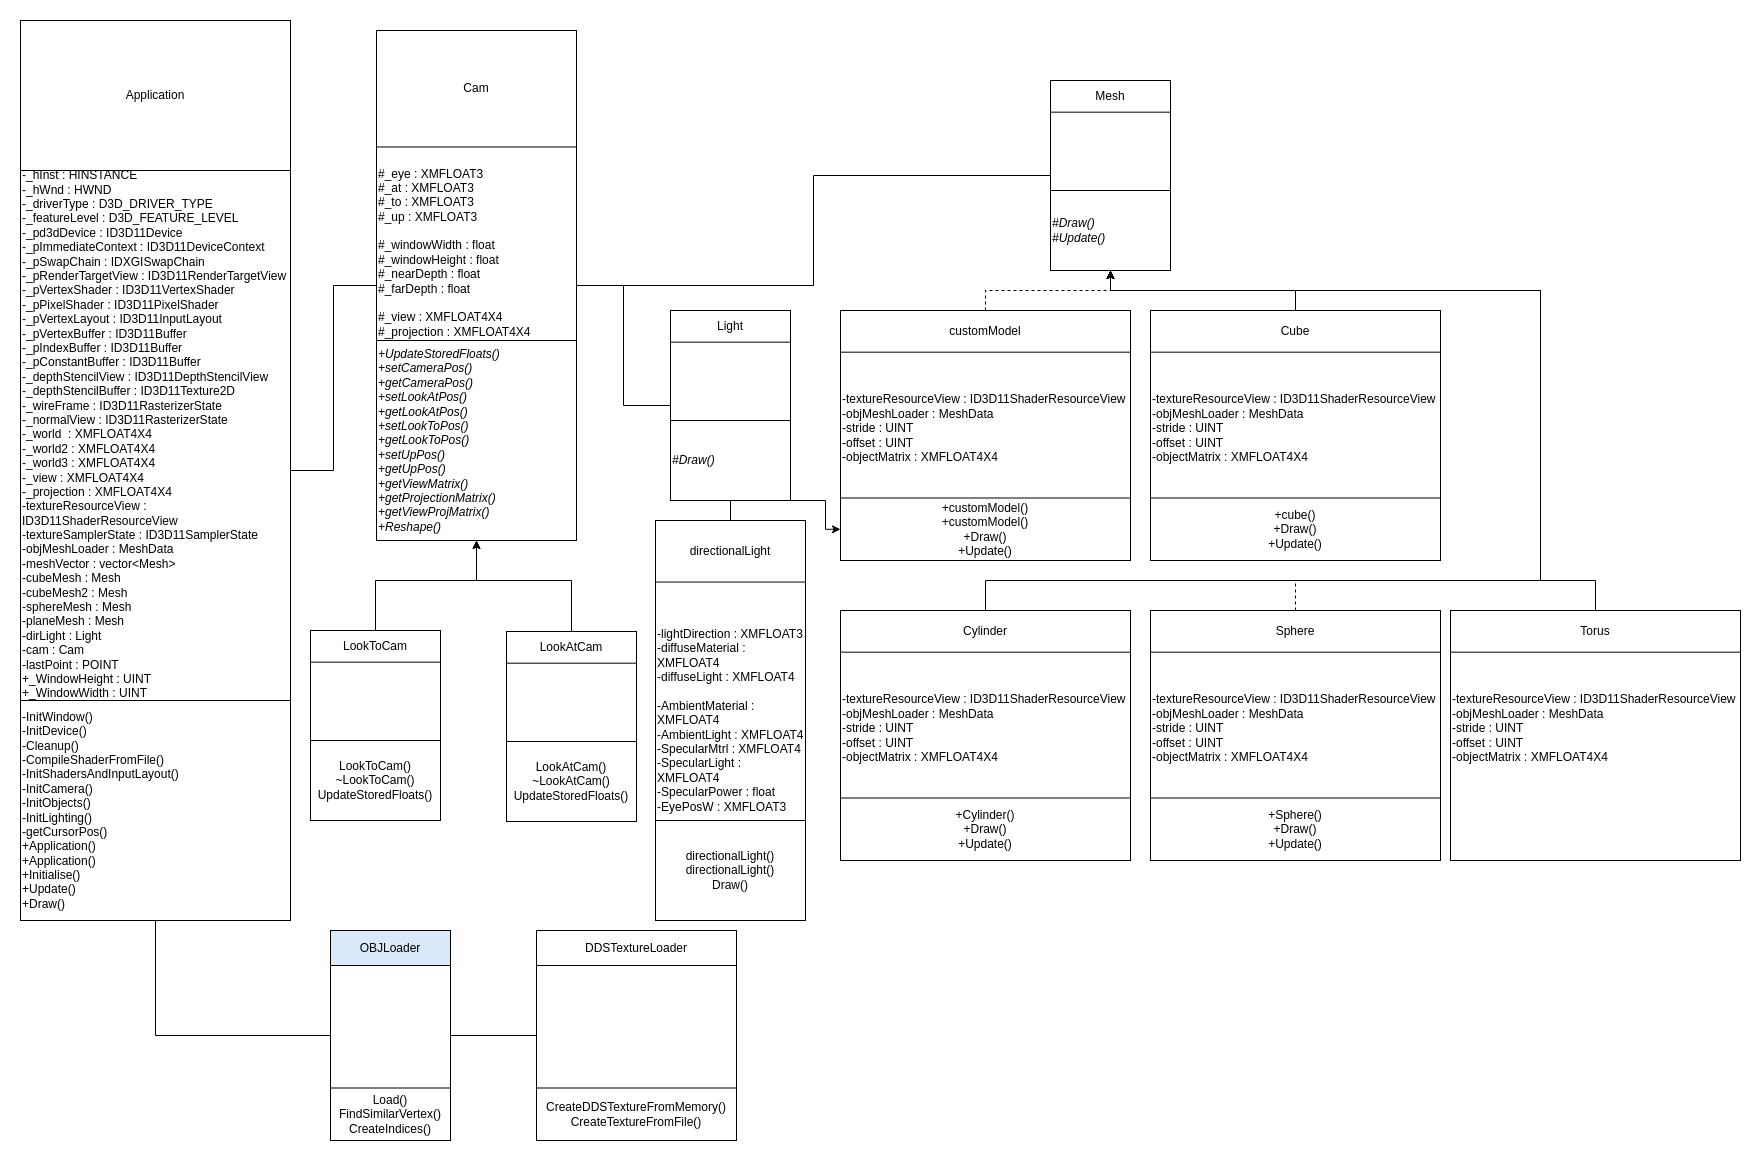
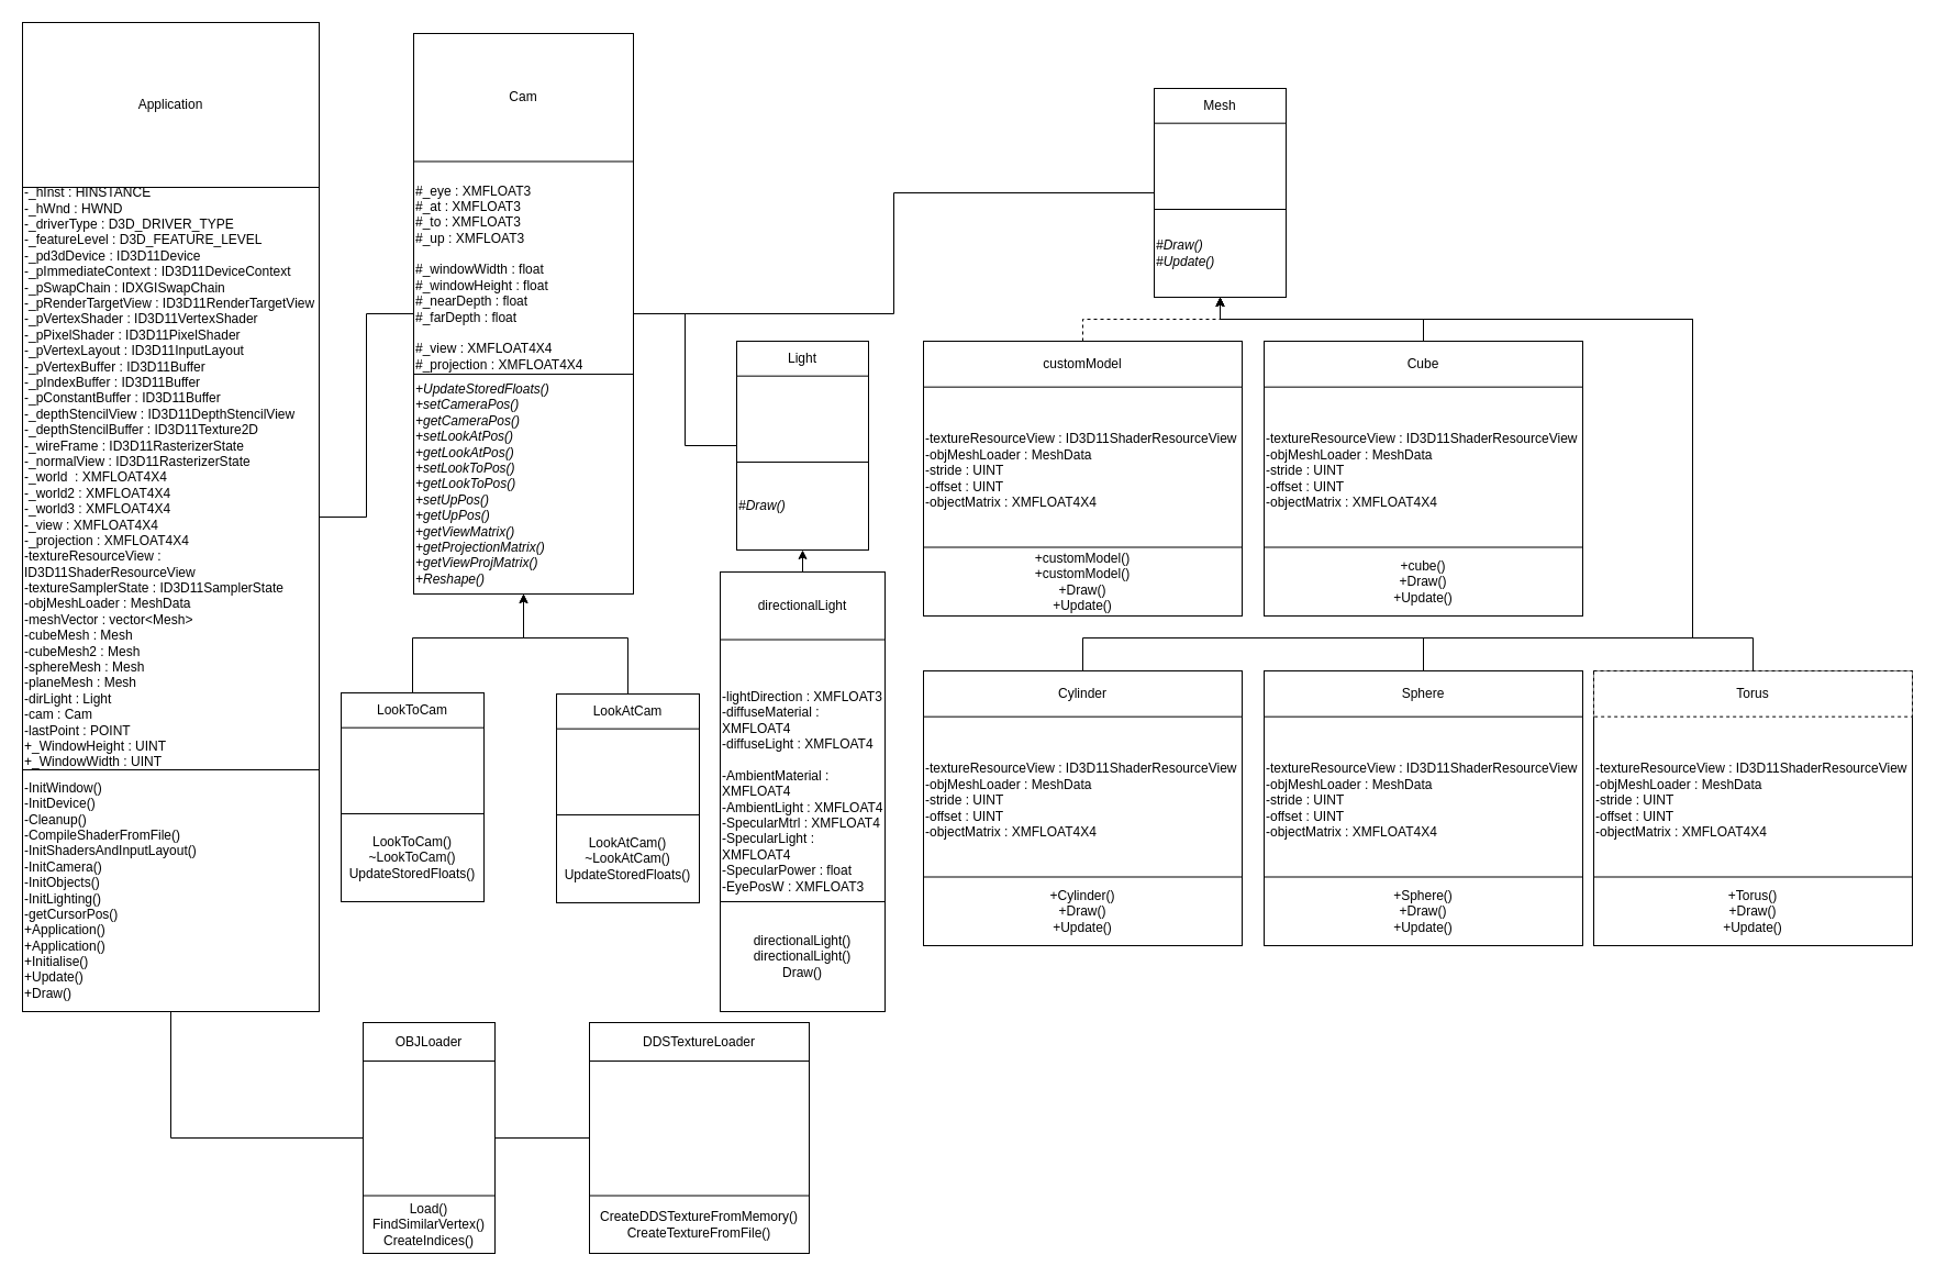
- <mxCell id="62" style="edgeStyle=orthogonalEdgeStyle;rounded=0;orthogonalLoop=1;jettySize=auto;html=1;exitX=0.5;exitY=0;exitDx=0;exitDy=0;endArrow=classic;endFill=1;" edge="1" parent="1" source="39" target="36"><mxGeometry relative="1" as="geometry" /></mxCell>
+ <mxCell id="62" style="edgeStyle=orthogonalEdgeStyle;rounded=0;orthogonalLoop=1;jettySize=auto;html=1;exitX=0.5;exitY=0;exitDx=0;exitDy=0;entryX=0.5;entryY=1;entryDx=0;entryDy=0;endArrow=classic;endFill=1;" edge="1" parent="1" source="39" target="28"><mxGeometry relative="1" as="geometry" /></mxCell>
- <mxCell id="68" style="edgeStyle=orthogonalEdgeStyle;rounded=0;orthogonalLoop=1;jettySize=auto;html=1;exitX=0.5;exitY=0;exitDx=0;exitDy=0;entryX=0.5;entryY=1;entryDx=0;entryDy=0;endArrow=classic;endFill=1;dashed=1;" edge="1" parent="1" source="55" target="32"><mxGeometry relative="1" as="geometry"><Array as="points"><mxPoint x="1295" y="580" /><mxPoint x="1540" y="580" /><mxPoint x="1540" y="290" /><mxPoint x="1110" y="290" /></Array></mxGeometry></mxCell>
+ <mxCell id="68" style="edgeStyle=orthogonalEdgeStyle;rounded=0;orthogonalLoop=1;jettySize=auto;html=1;exitX=0.5;exitY=0;exitDx=0;exitDy=0;entryX=0.5;entryY=1;entryDx=0;entryDy=0;endArrow=classic;endFill=1;" edge="1" parent="1" source="55" target="32"><mxGeometry relative="1" as="geometry"><Array as="points"><mxPoint x="1295" y="580" /><mxPoint x="1540" y="580" /><mxPoint x="1540" y="290" /><mxPoint x="1110" y="290" /></Array></mxGeometry></mxCell>
- <mxCell id="59" value="Torus" style="rounded=0;whiteSpace=wrap;html=1;" parent="57" vertex="1"><mxGeometry width="290" height="41.667" as="geometry" /></mxCell>
+ <mxCell id="59" value="Torus" style="rounded=0;whiteSpace=wrap;html=1;dashed=1;" parent="57" vertex="1"><mxGeometry width="290" height="41.667" as="geometry" /></mxCell>
+ <mxCell id="60" value="&lt;div&gt;+Torus()&lt;/div&gt;&lt;div&gt;+Draw()&lt;/div&gt;&lt;div&gt;+Update()&lt;/div&gt;" style="rounded=0;whiteSpace=wrap;html=1;" parent="57" vertex="1"><mxGeometry y="187.5" width="290" height="62.5" as="geometry" /></mxCell>
- <mxCell id="8" value="OBJLoader" style="rounded=0;whiteSpace=wrap;html=1;fillColor=#dae8fc;" parent="6" vertex="1"><mxGeometry width="120" height="35" as="geometry" /></mxCell>
+ <mxCell id="8" value="OBJLoader" style="rounded=0;whiteSpace=wrap;html=1;" parent="6" vertex="1"><mxGeometry width="120" height="35" as="geometry" /></mxCell>
